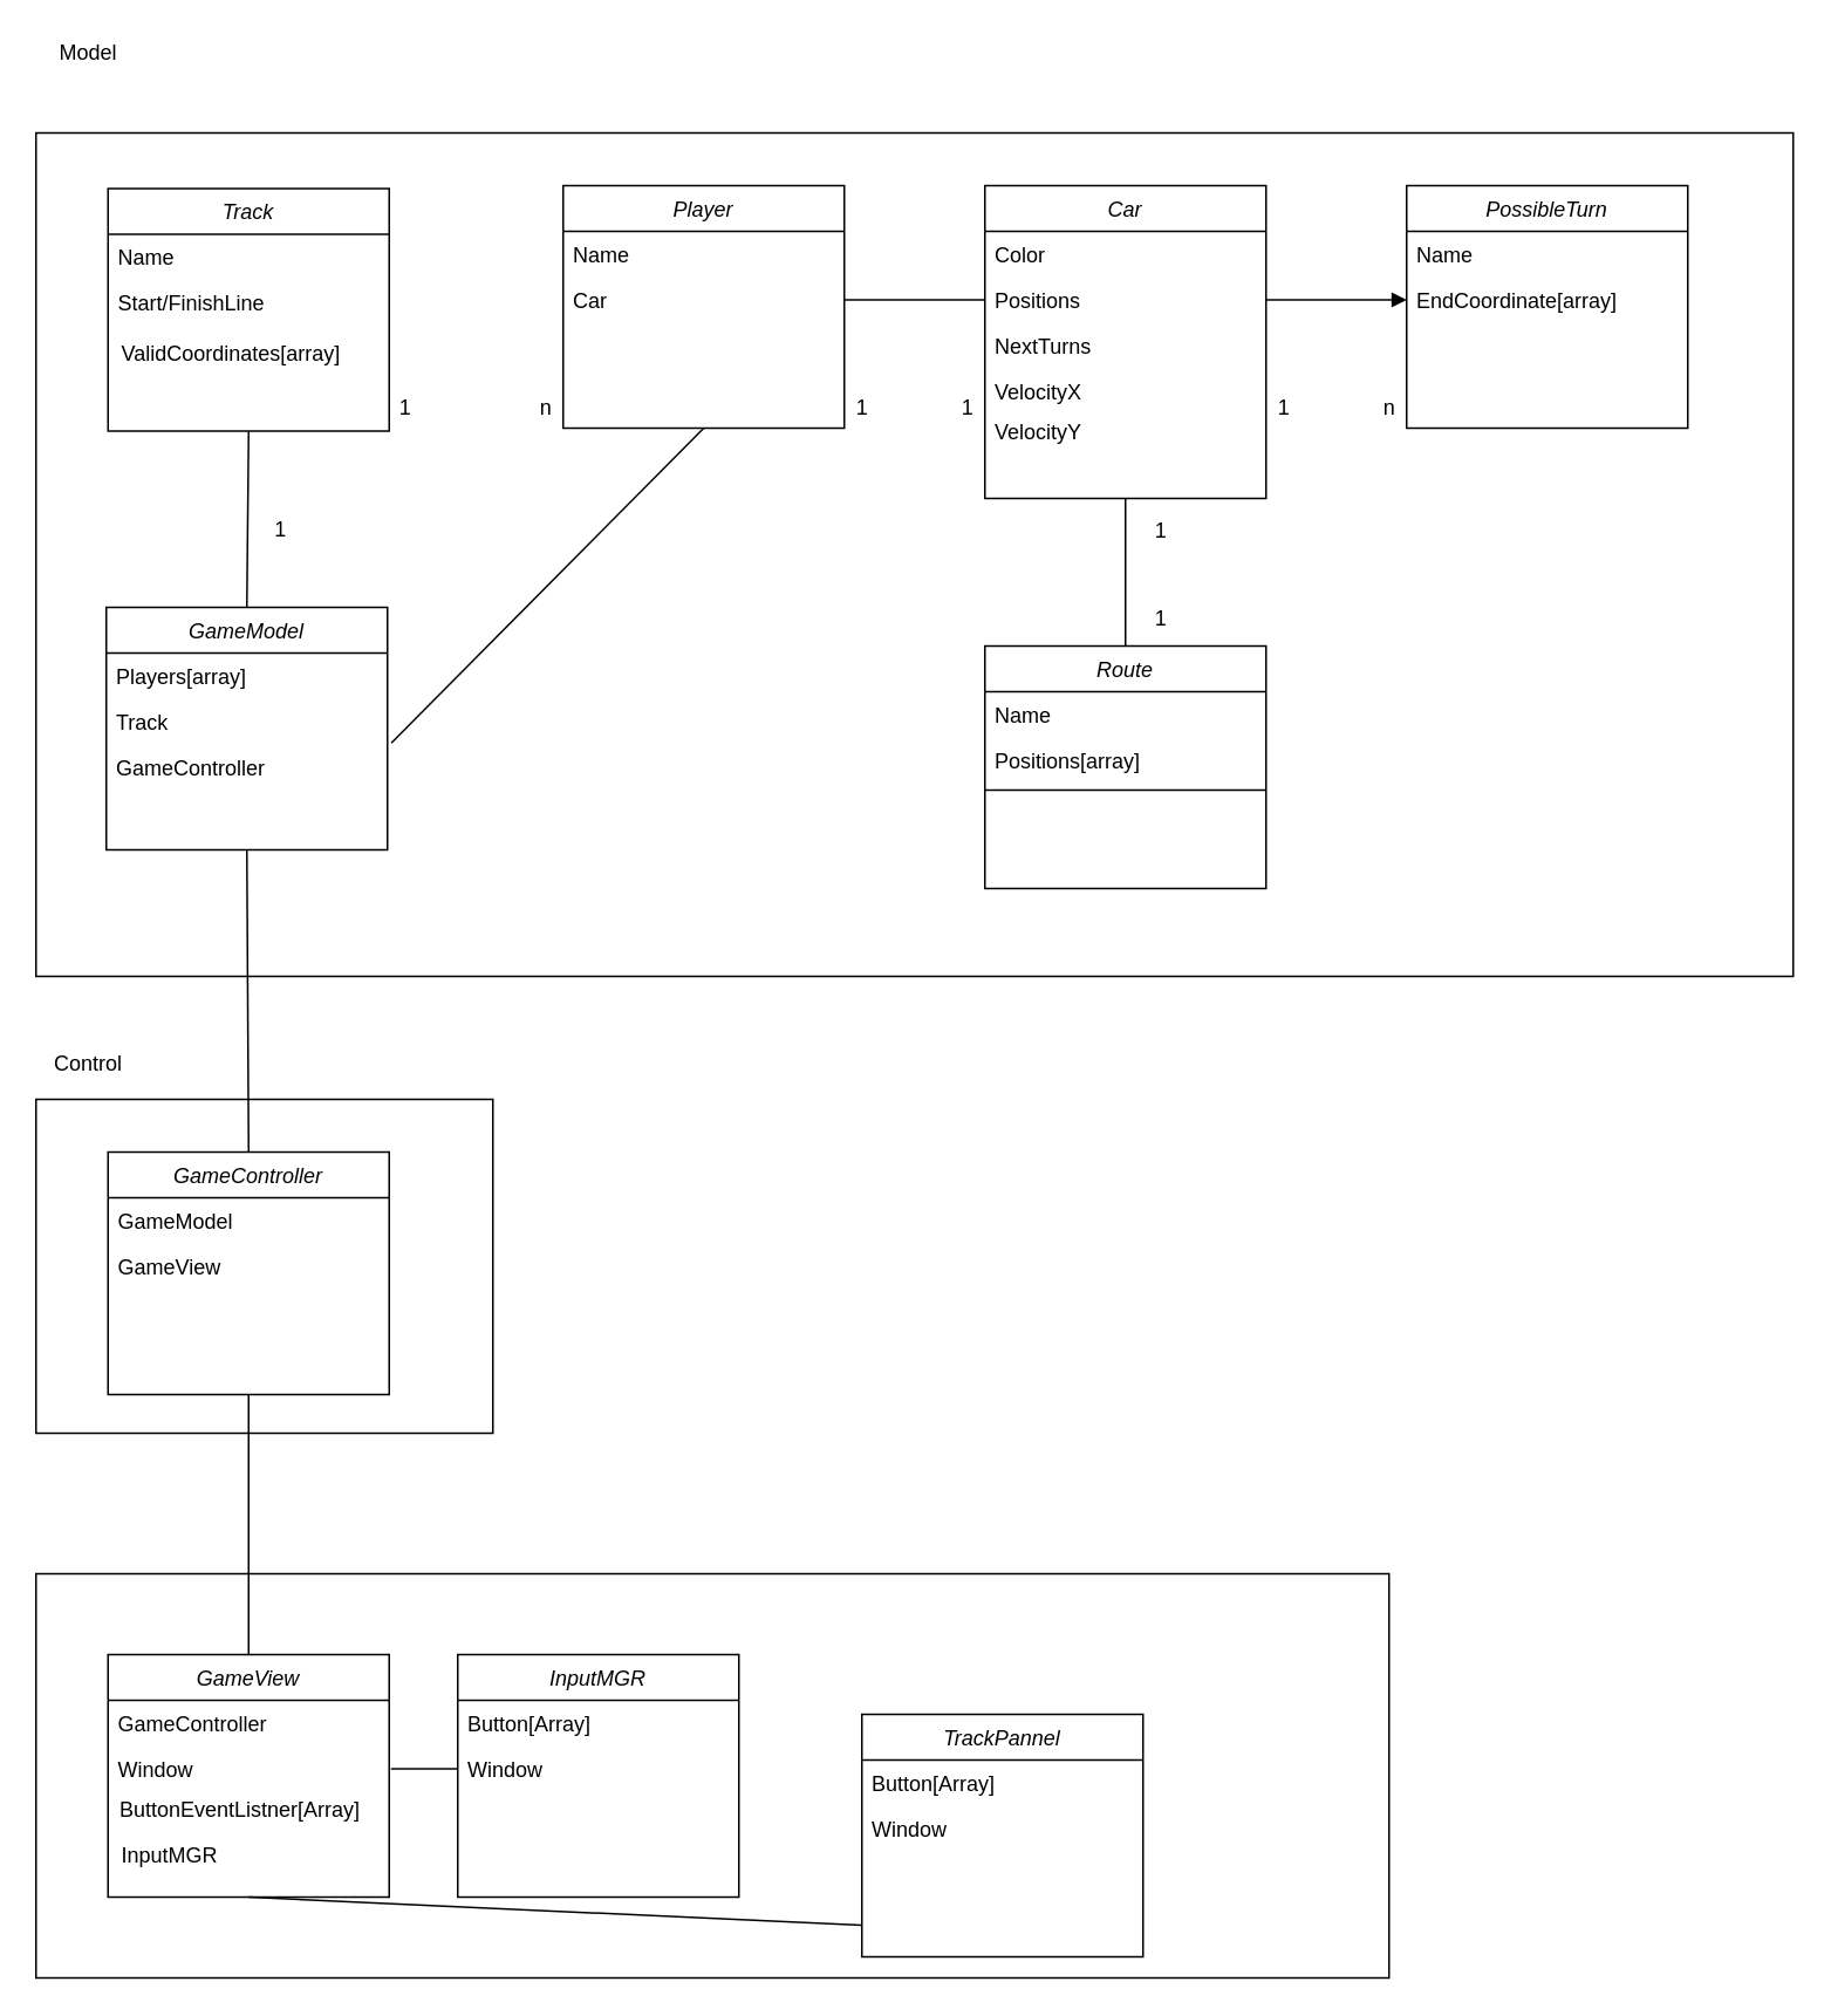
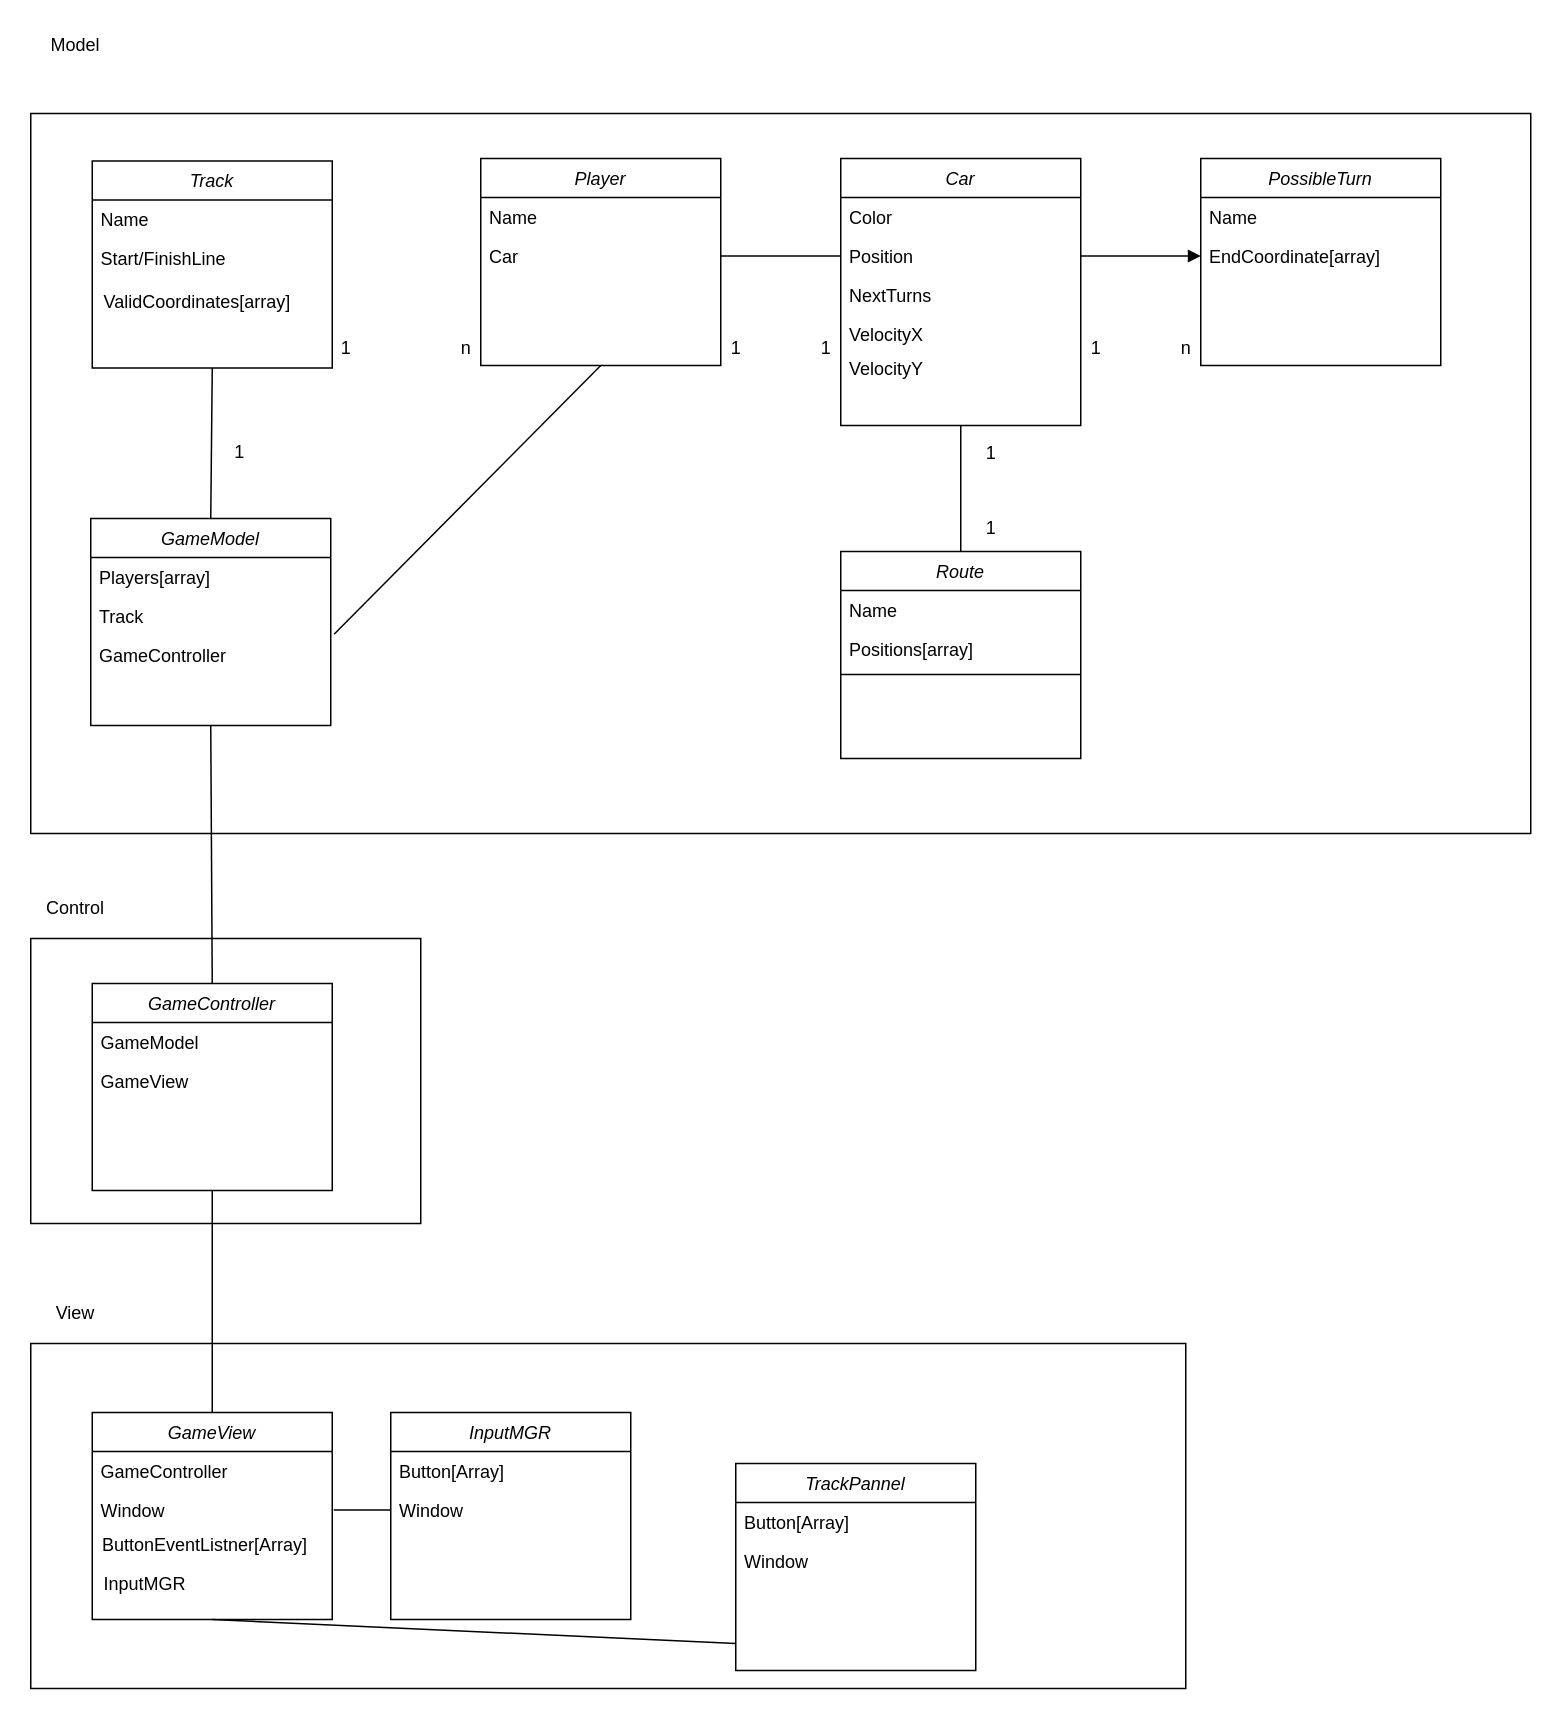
- <mxCell id="13" value="Positions" style="text;align=left;verticalAlign=top;spacingLeft=4;spacingRight=4;overflow=hidden;rotatable=0;points=[[0,0.5],[1,0.5]];portConstraint=eastwest;" parent="11" vertex="1"><mxGeometry y="52" width="160" height="26" as="geometry" /></mxCell>
+ <mxCell id="13" value="Position" style="text;align=left;verticalAlign=top;spacingLeft=4;spacingRight=4;overflow=hidden;rotatable=0;points=[[0,0.5],[1,0.5]];portConstraint=eastwest;" parent="11" vertex="1"><mxGeometry y="52" width="160" height="26" as="geometry" /></mxCell>
+ <mxCell id="45" value="View" style="text;html=1;strokeColor=none;fillColor=none;align=center;verticalAlign=middle;whiteSpace=wrap;rounded=0;" vertex="1" parent="1"><mxGeometry x="30" y="865" width="40" height="20" as="geometry" /></mxCell>
